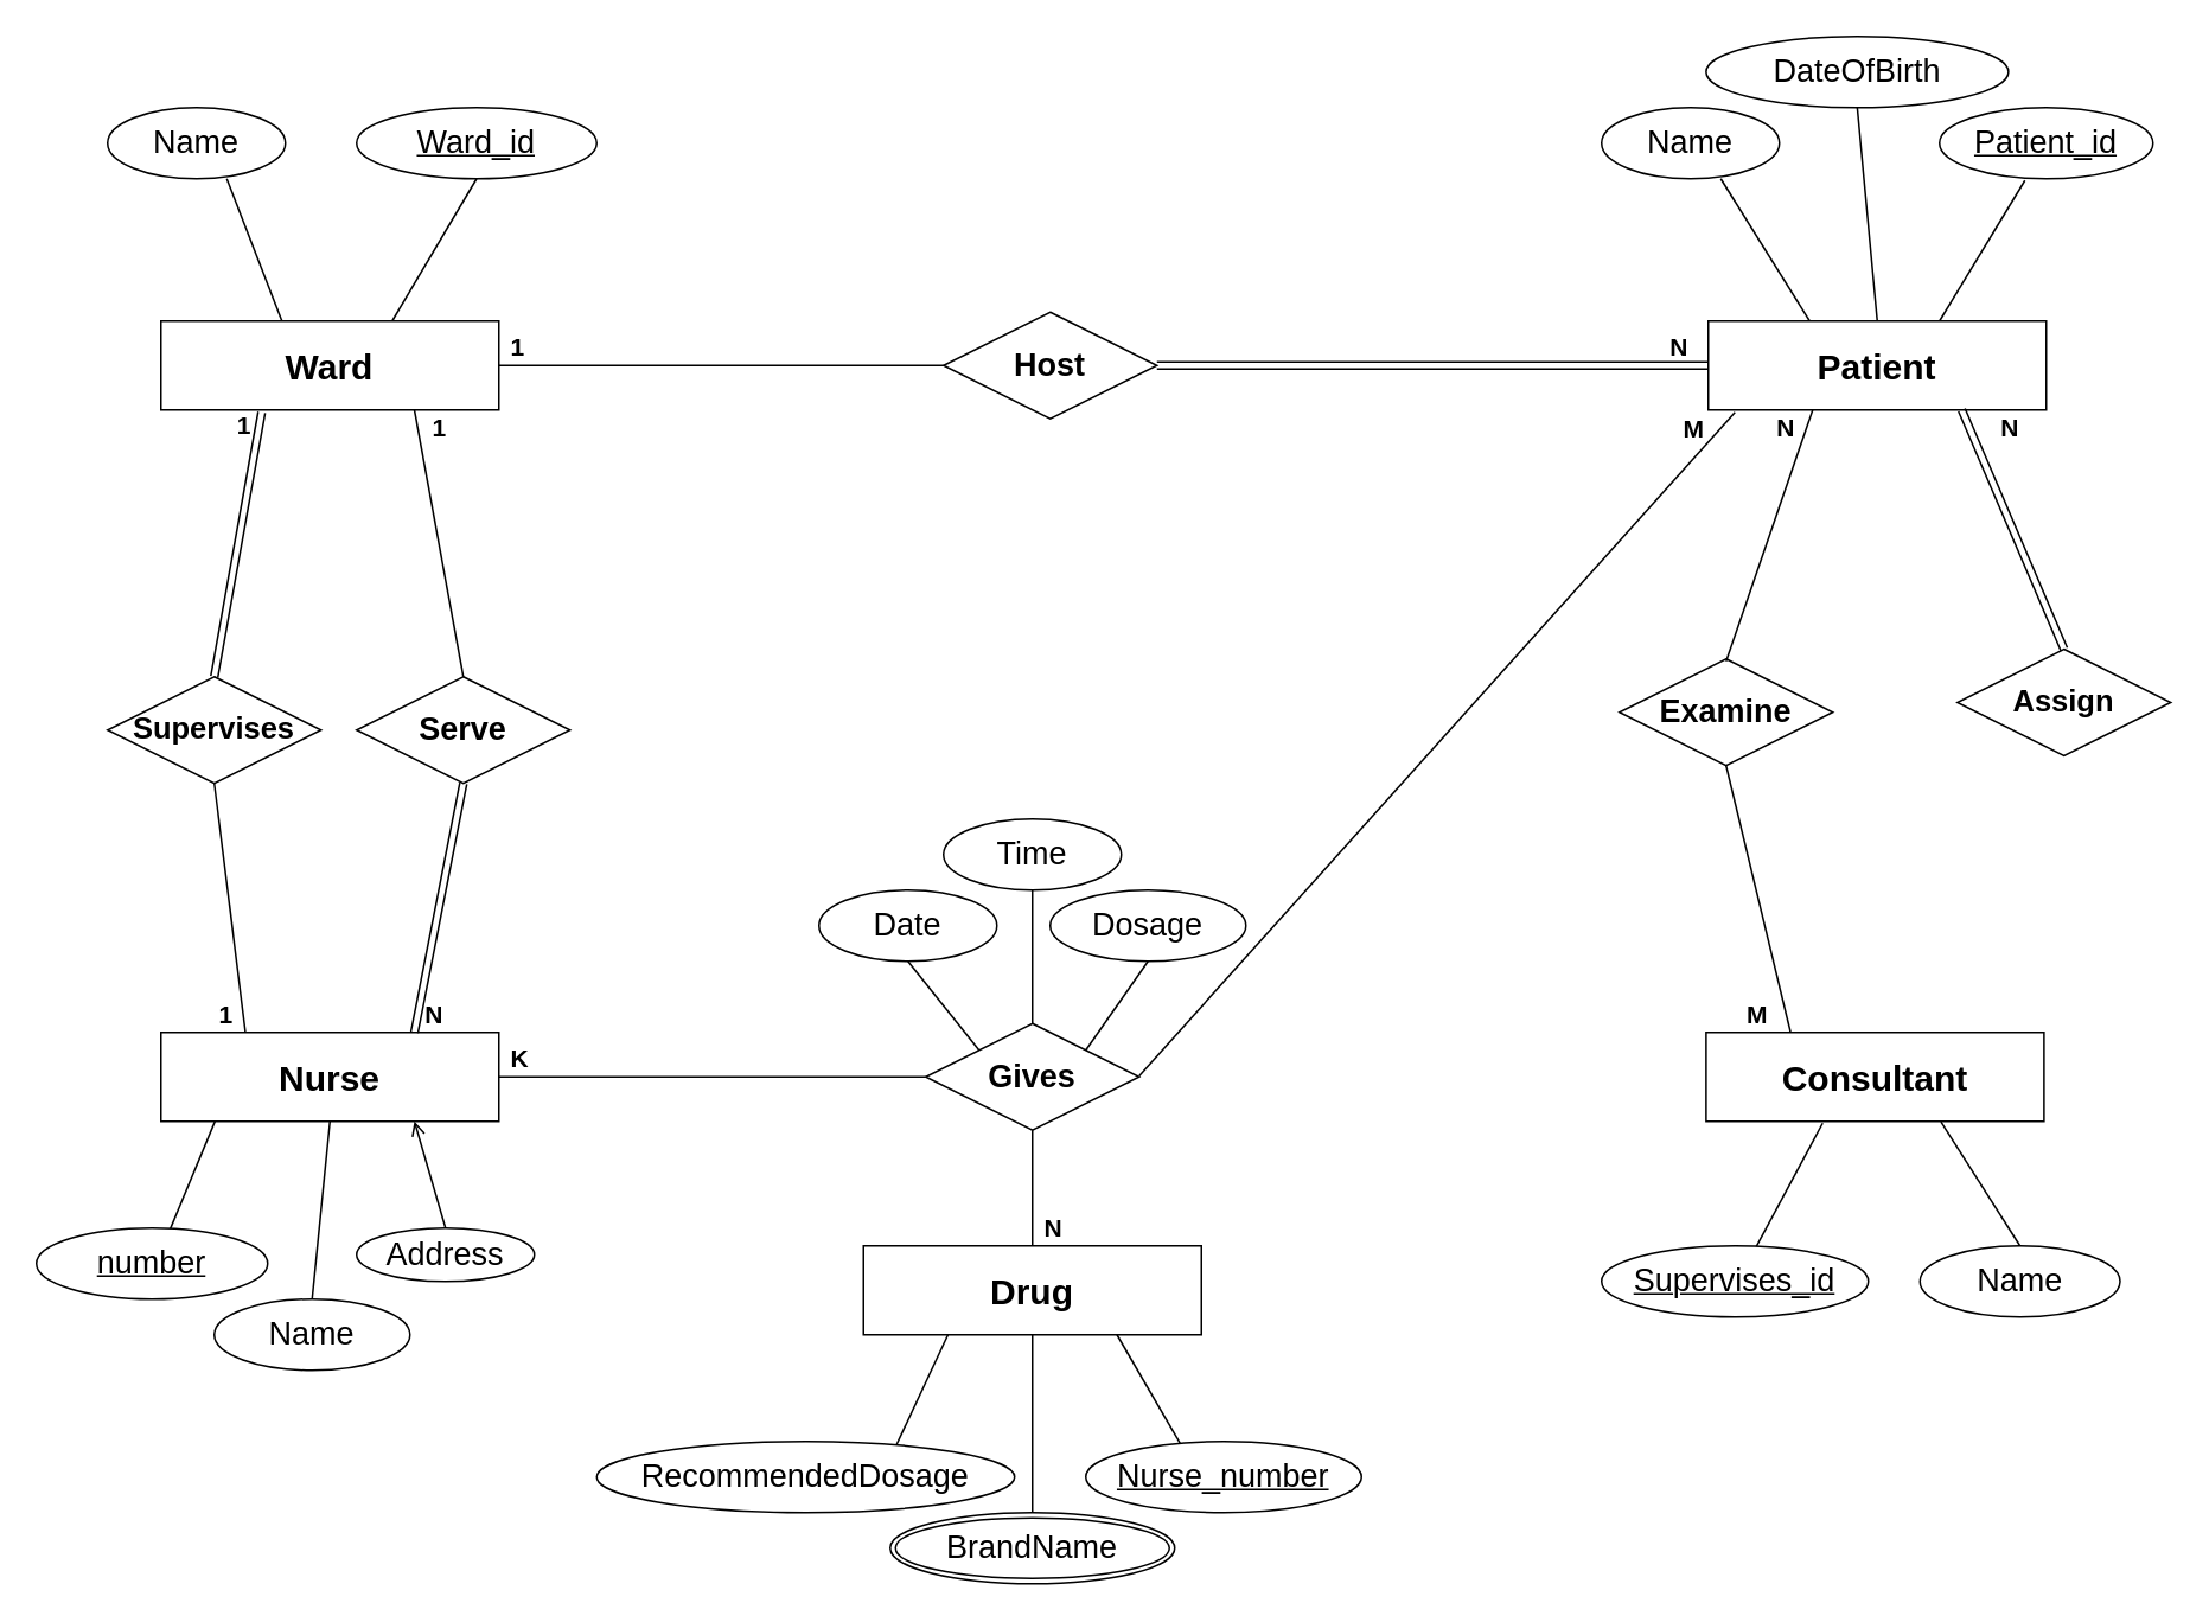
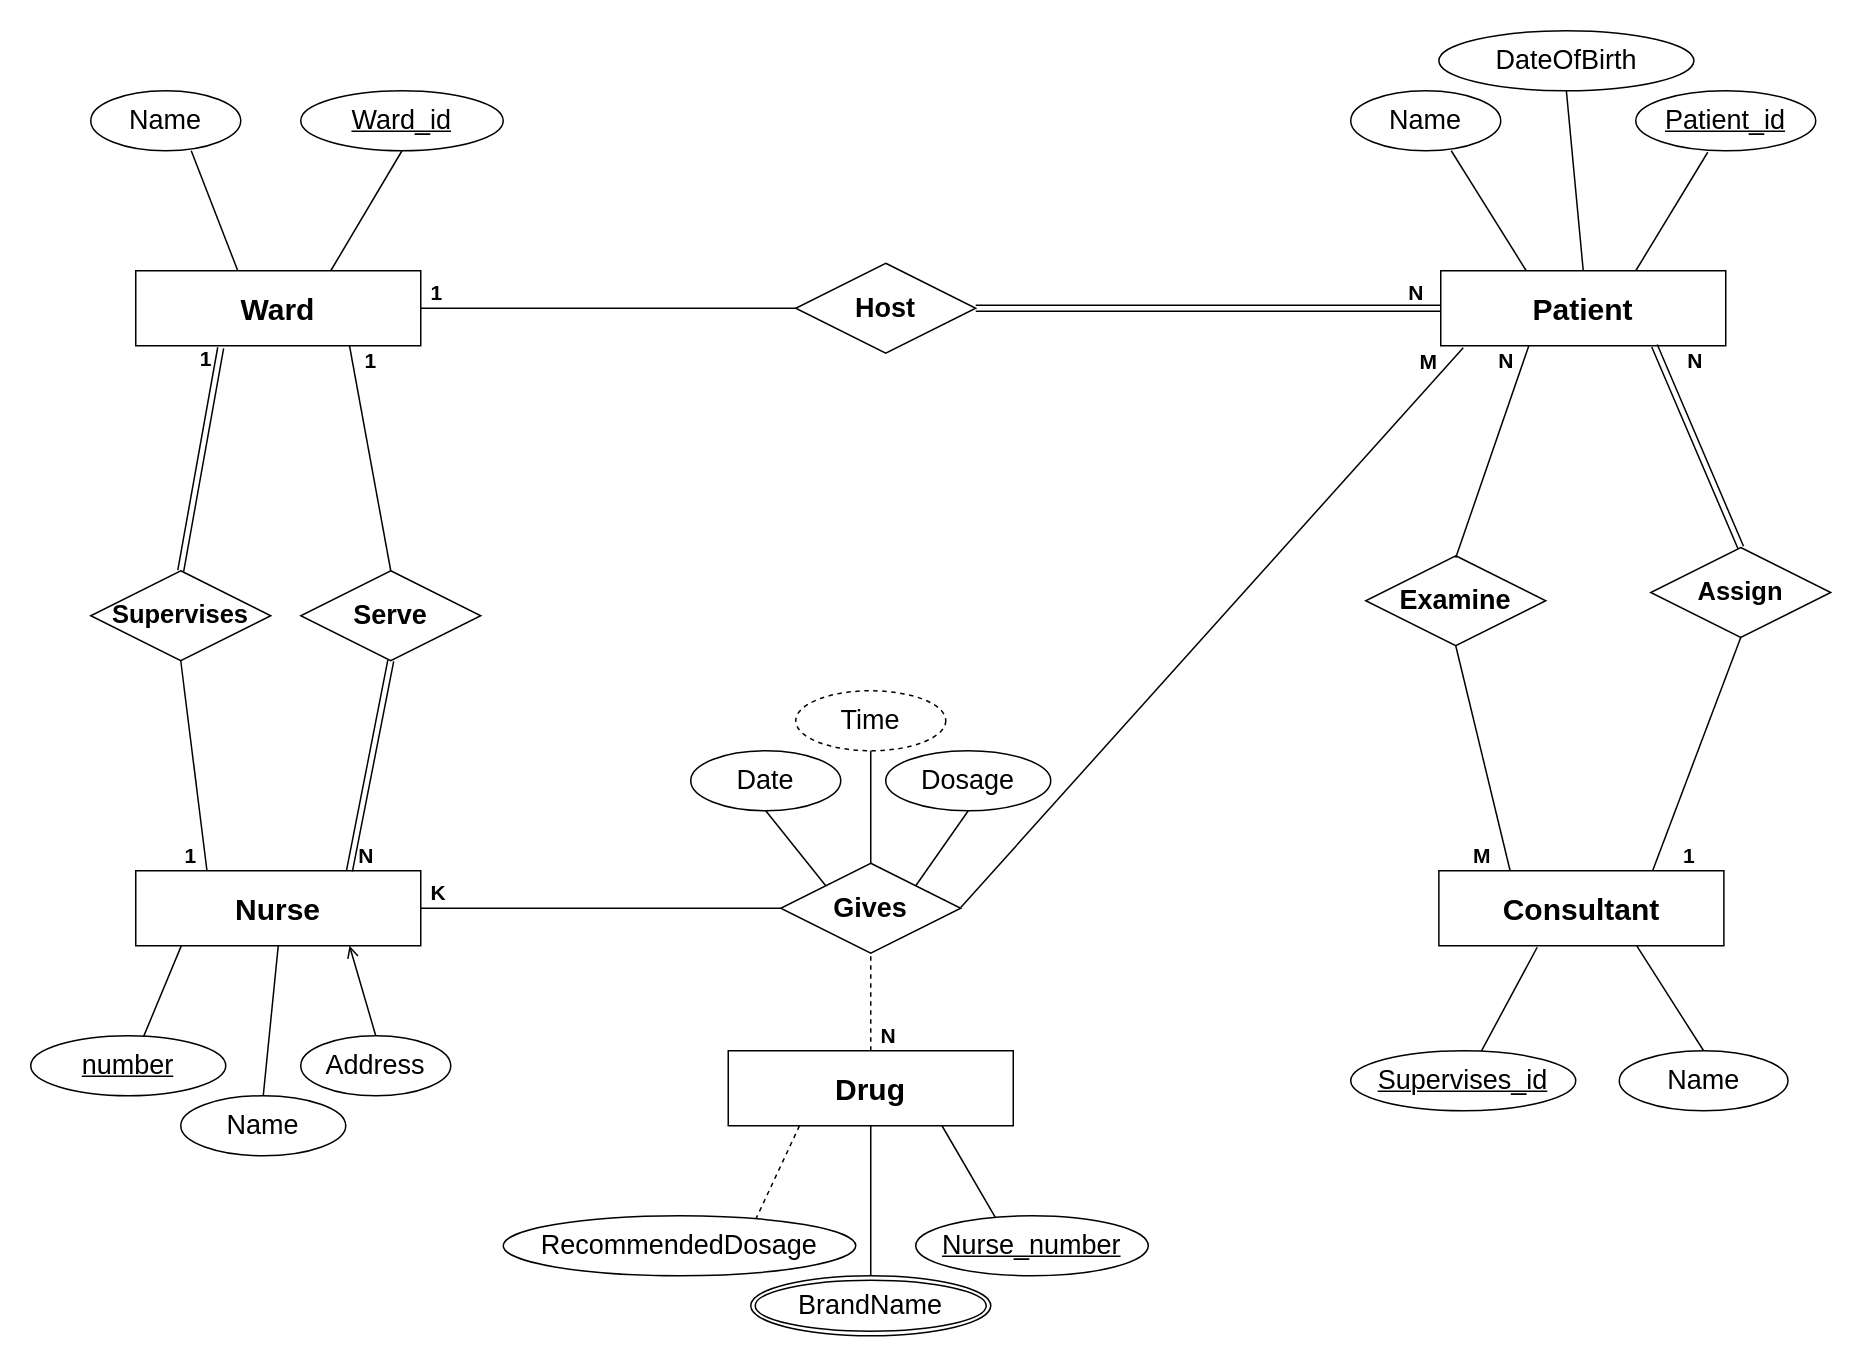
- <mxCell id="38" value="&lt;font style=&quot;font-size: 18px;&quot;&gt;Time&lt;/font&gt;" style="ellipse;whiteSpace=wrap;html=1;align=center;" parent="1" vertex="1"><mxGeometry x="530" y="460" width="100" height="40" as="geometry" /></mxCell>
+ <mxCell id="38" value="&lt;font style=&quot;font-size: 18px;&quot;&gt;Time&lt;/font&gt;" style="ellipse;whiteSpace=wrap;html=1;align=center;dashed=1;" parent="1" vertex="1"><mxGeometry x="530" y="460" width="100" height="40" as="geometry" /></mxCell>
+ <mxCell id="65" value="" style="endArrow=none;html=1;rounded=0;exitX=0.75;exitY=0;exitDx=0;exitDy=0;entryX=0.5;entryY=1;entryDx=0;entryDy=0;" edge="1" parent="1" target="62" source="29"><mxGeometry relative="1" as="geometry"><mxPoint x="1178" y="564.5" as="sourcePoint" /><mxPoint x="1310" y="374.5" as="targetPoint" /></mxGeometry></mxCell>
+ <mxCell id="66" value="&lt;b&gt;&lt;font style=&quot;font-size: 14px;&quot;&gt;1&lt;/font&gt;&lt;/b&gt;" style="resizable=0;html=1;whiteSpace=wrap;align=left;verticalAlign=bottom;" connectable="0" vertex="1" parent="65"><mxGeometry x="-1" relative="1" as="geometry"><mxPoint x="19" as="offset" /></mxGeometry></mxCell>
- <mxCell id="69" value="" style="endArrow=none;html=1;rounded=0;exitX=0.5;exitY=0;exitDx=0;exitDy=0;entryX=0.5;entryY=1;entryDx=0;entryDy=0;" edge="1" parent="1" source="47" target="32"><mxGeometry relative="1" as="geometry"><mxPoint x="290" y="615" as="sourcePoint" /><mxPoint x="530" y="615" as="targetPoint" /></mxGeometry></mxCell>
+ <mxCell id="69" value="" style="endArrow=none;html=1;rounded=0;exitX=0.5;exitY=0;exitDx=0;exitDy=0;entryX=0.5;entryY=1;entryDx=0;entryDy=0;dashed=1;" edge="1" parent="1" source="47" target="32"><mxGeometry relative="1" as="geometry"><mxPoint x="290" y="615" as="sourcePoint" /><mxPoint x="530" y="615" as="targetPoint" /></mxGeometry></mxCell>
- <mxCell id="22" value="&lt;font style=&quot;font-size: 18px;&quot;&gt;Address&lt;/font&gt;" style="ellipse;whiteSpace=wrap;html=1;align=center;" parent="1" vertex="1"><mxGeometry x="200" y="690" width="100" height="30" as="geometry" /></mxCell>
+ <mxCell id="22" value="&lt;font style=&quot;font-size: 18px;&quot;&gt;Address&lt;/font&gt;" style="ellipse;whiteSpace=wrap;html=1;align=center;" parent="1" vertex="1"><mxGeometry x="200" y="690" width="100" height="40" as="geometry" /></mxCell>
- <mxCell id="43" value="" style="endArrow=none;html=1;rounded=0;entryX=0.712;entryY=0.113;entryDx=0;entryDy=0;exitX=0.25;exitY=1;exitDx=0;exitDy=0;entryPerimeter=0;" edge="1" parent="1" source="47" target="46"><mxGeometry width="50" height="50" relative="1" as="geometry"><mxPoint x="514.04" y="700" as="sourcePoint" /><mxPoint x="425" y="655" as="targetPoint" /></mxGeometry></mxCell>
+ <mxCell id="43" value="" style="endArrow=none;html=1;rounded=0;entryX=0.712;entryY=0.113;entryDx=0;entryDy=0;exitX=0.25;exitY=1;exitDx=0;exitDy=0;entryPerimeter=0;dashed=1;" edge="1" parent="1" source="47" target="46"><mxGeometry width="50" height="50" relative="1" as="geometry"><mxPoint x="514.04" y="700" as="sourcePoint" /><mxPoint x="425" y="655" as="targetPoint" /></mxGeometry></mxCell>
